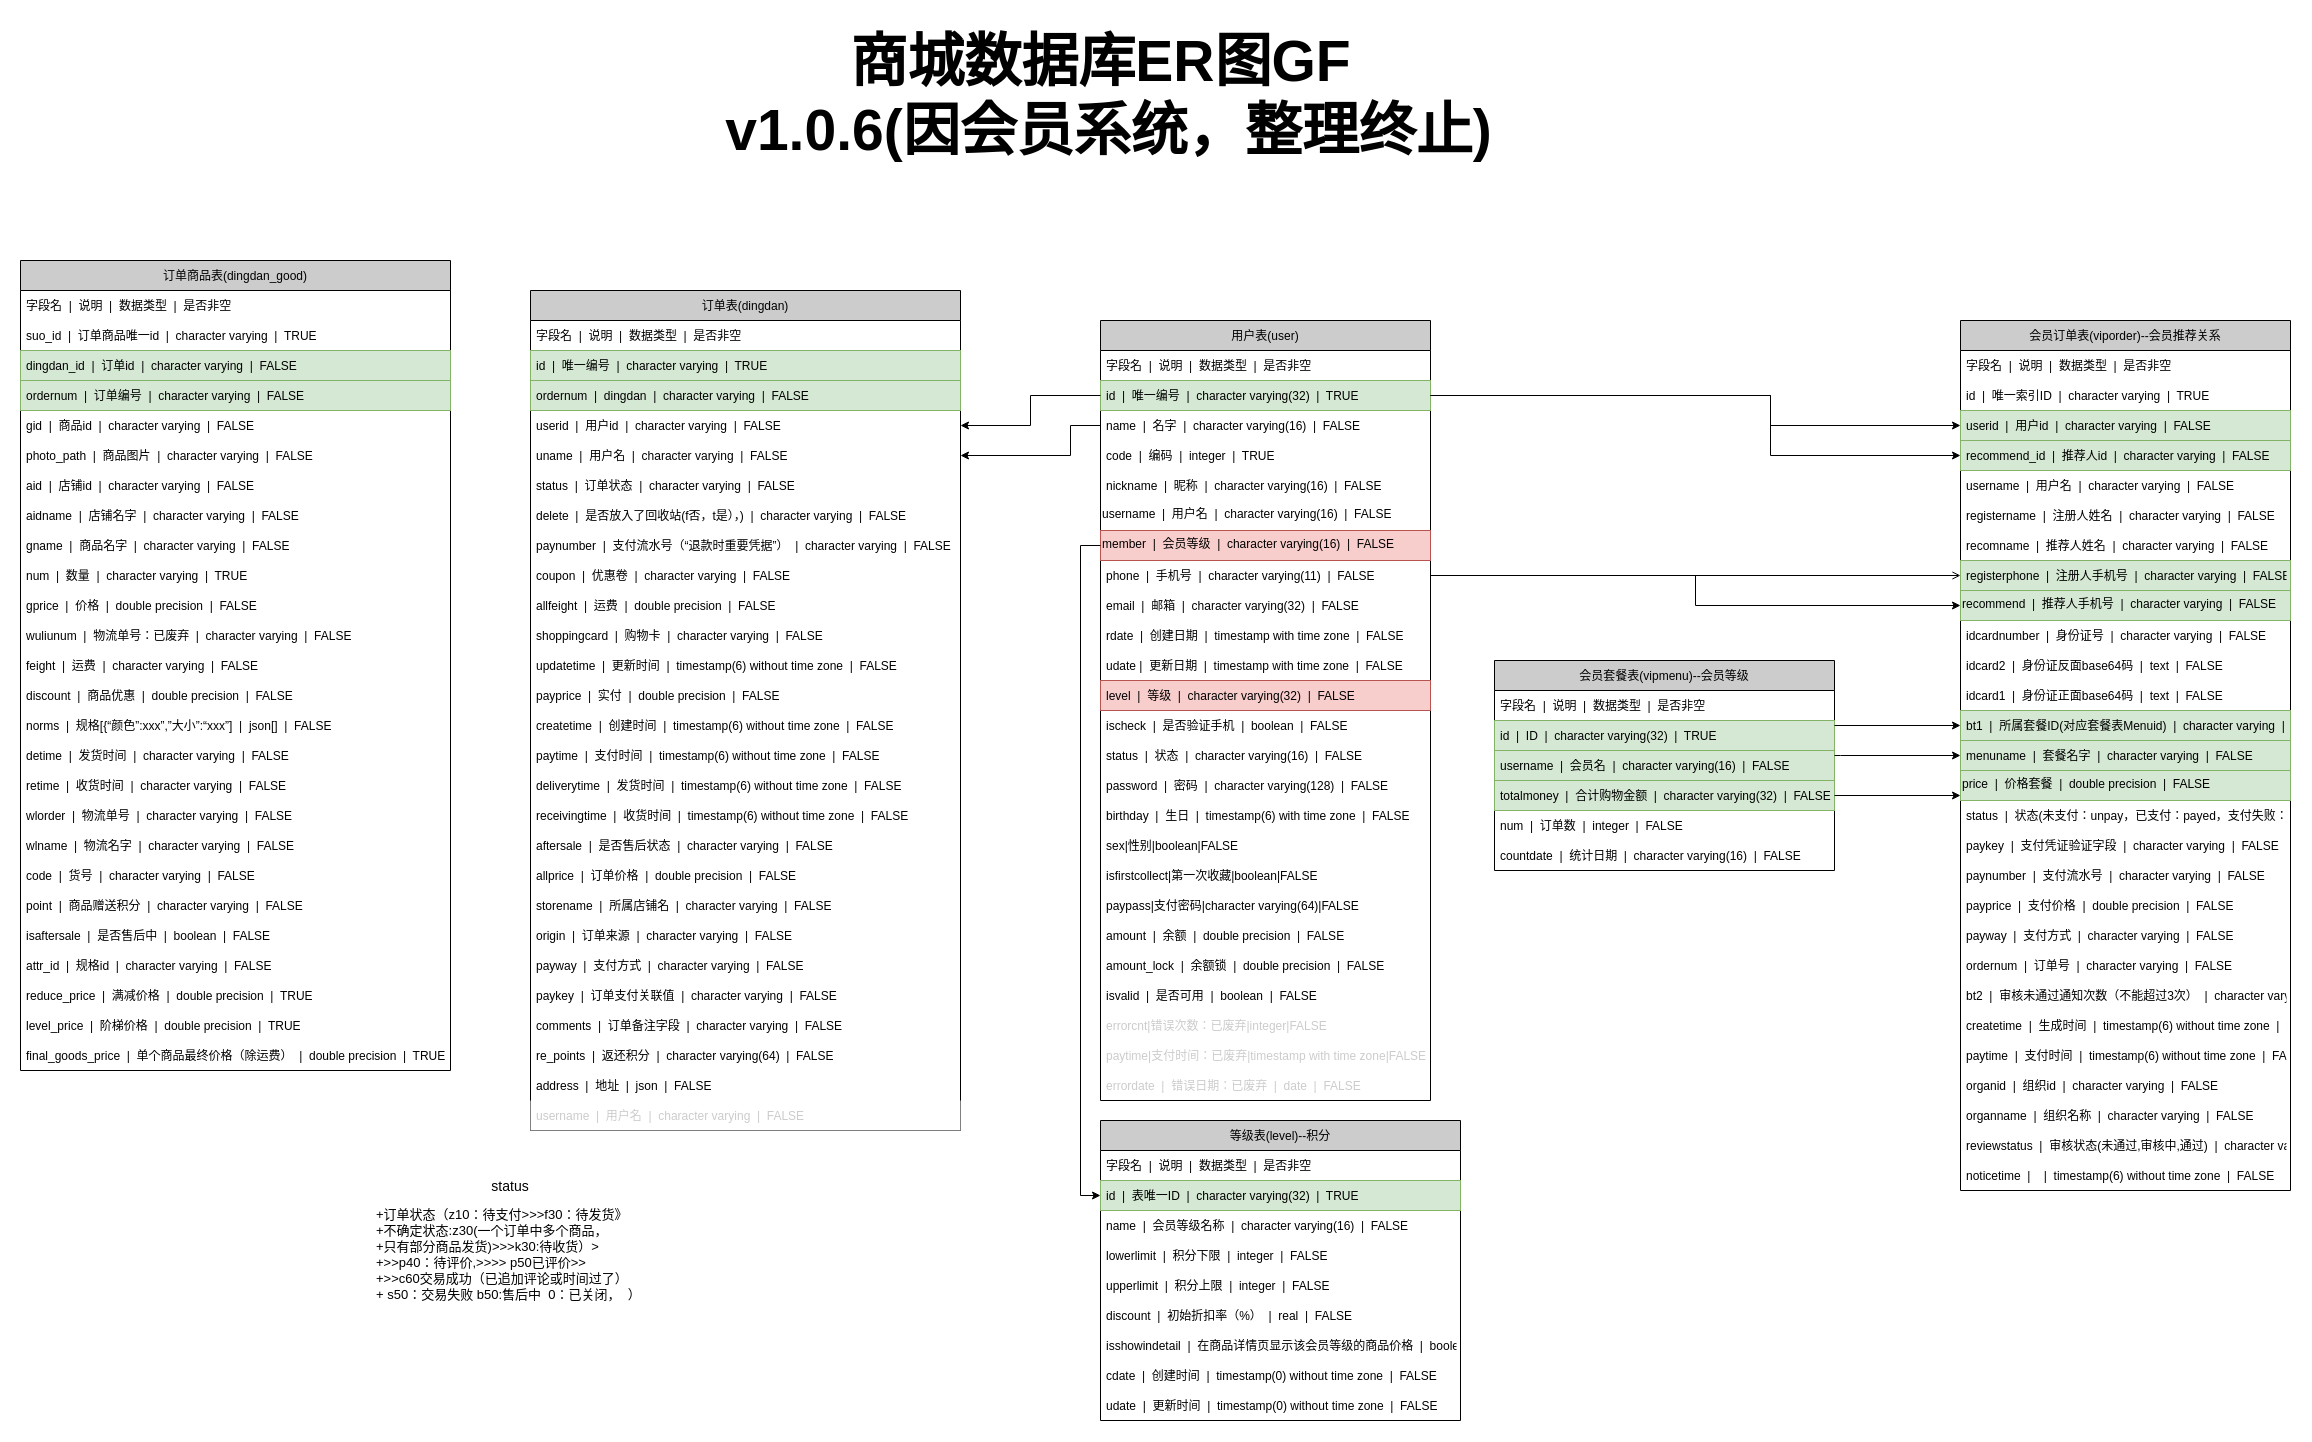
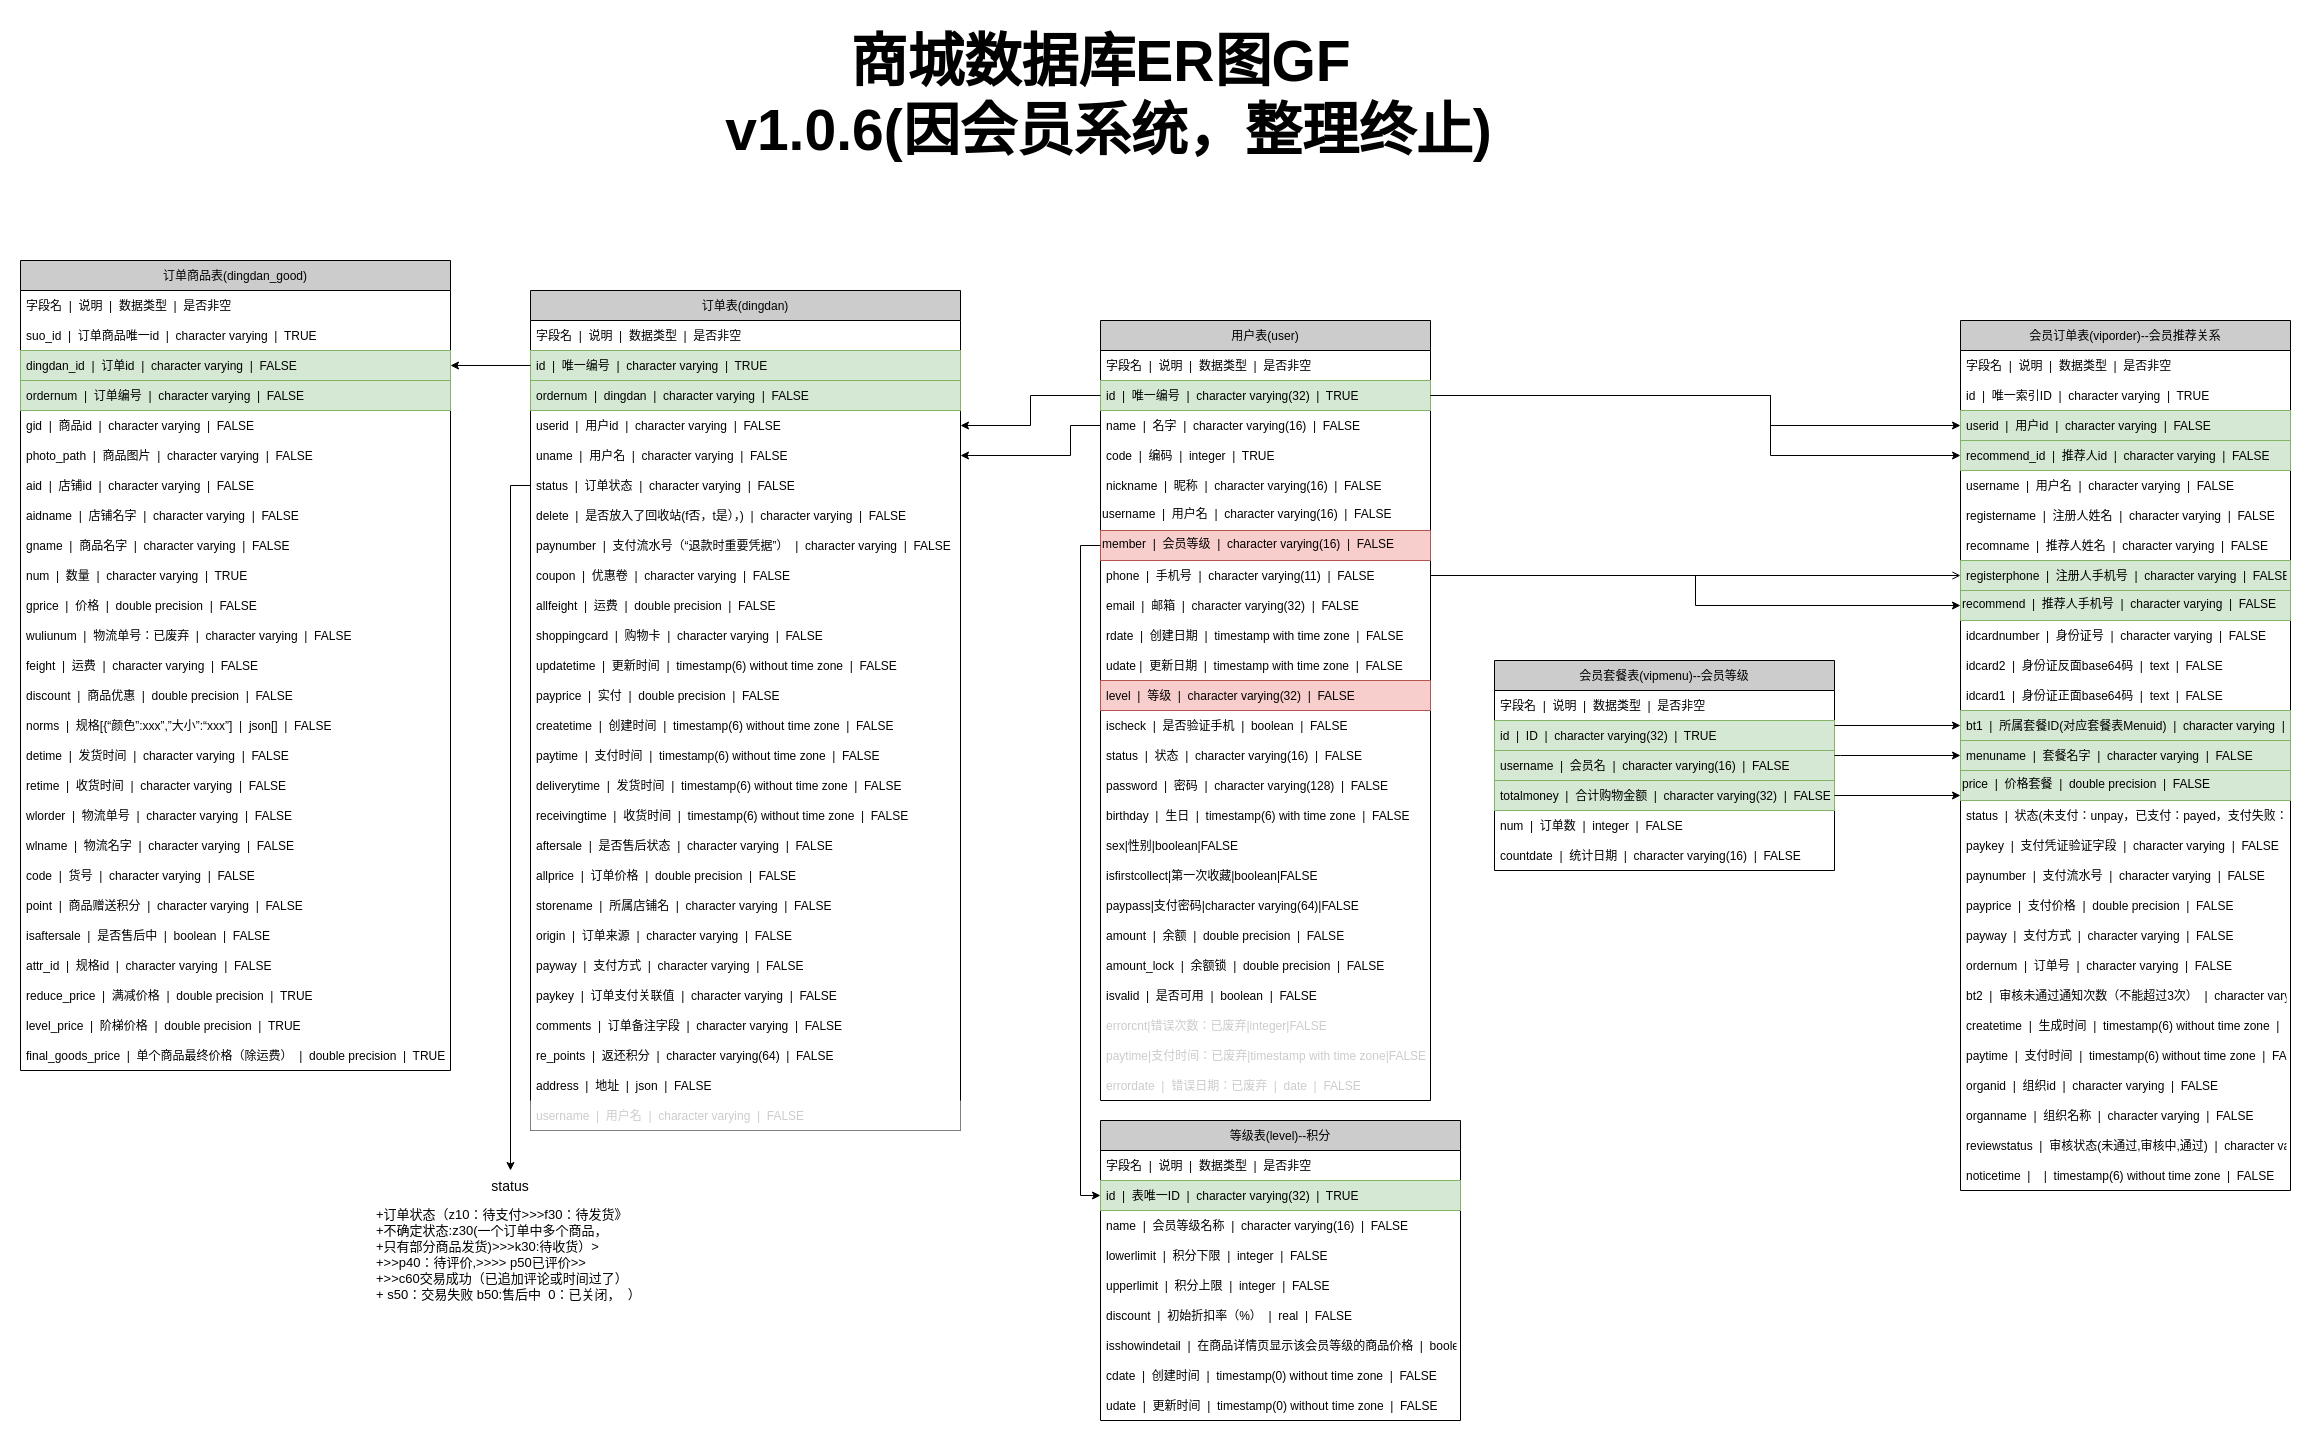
+ <mxCell id="142" style="edgeStyle=orthogonalEdgeStyle;rounded=0;orthogonalLoop=1;jettySize=auto;html=1;fontSize=13;fontColor=#CCCCCC;" parent="1" source="84" target="118" edge="1"><mxGeometry relative="1" as="geometry" /></mxCell>
+ <mxCell id="112" style="edgeStyle=orthogonalEdgeStyle;rounded=0;orthogonalLoop=1;jettySize=auto;html=1;fontSize=13;fontColor=#000000;" parent="1" source="88" target="110" edge="1"><mxGeometry relative="1" as="geometry" /></mxCell>
